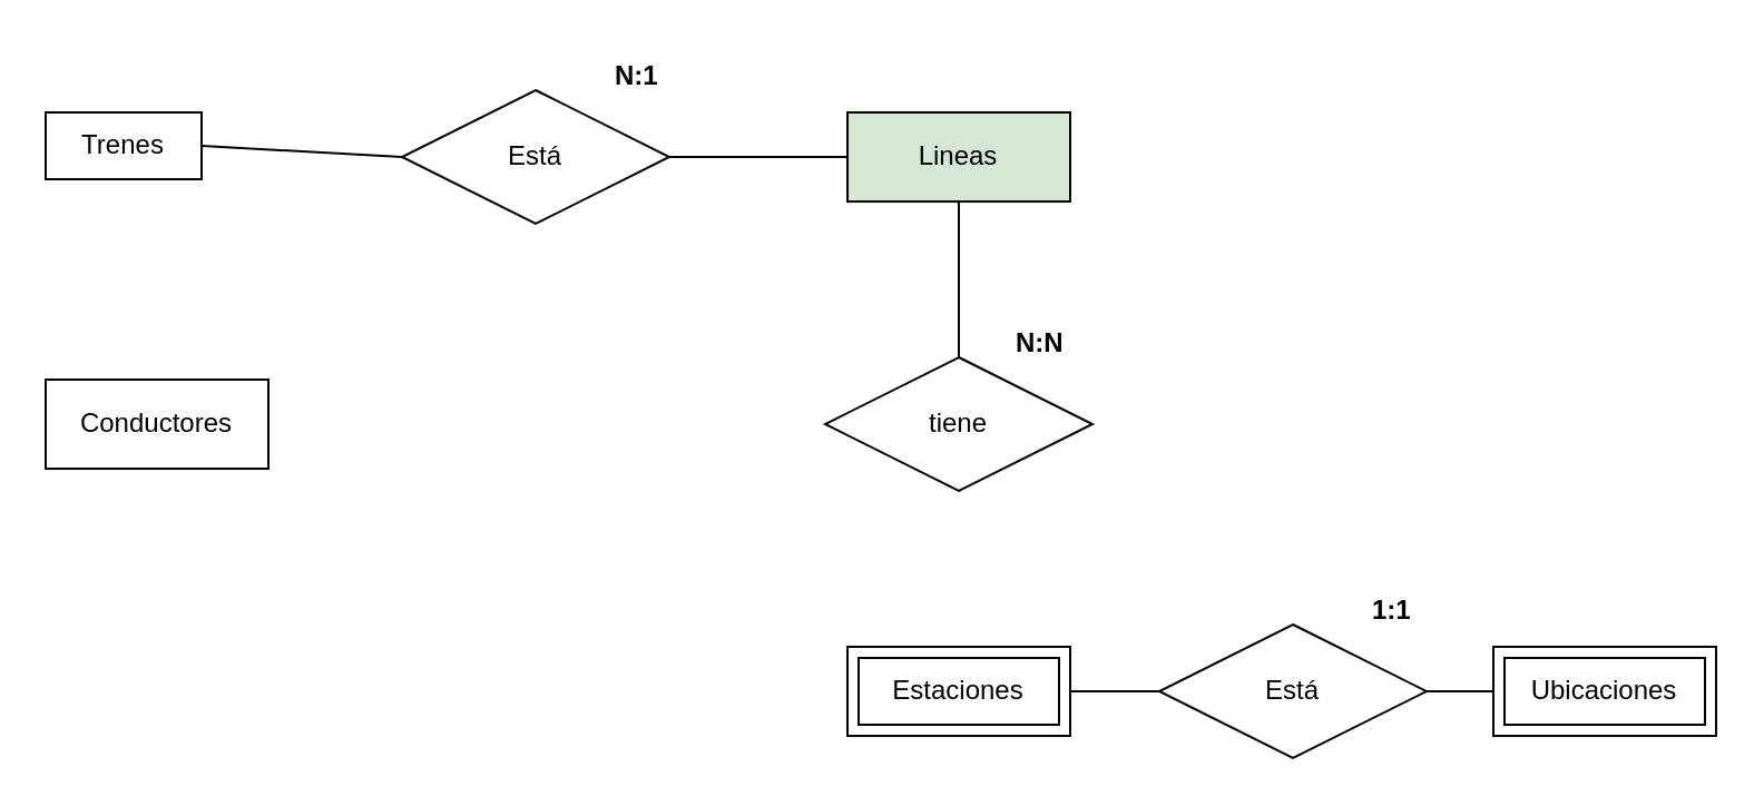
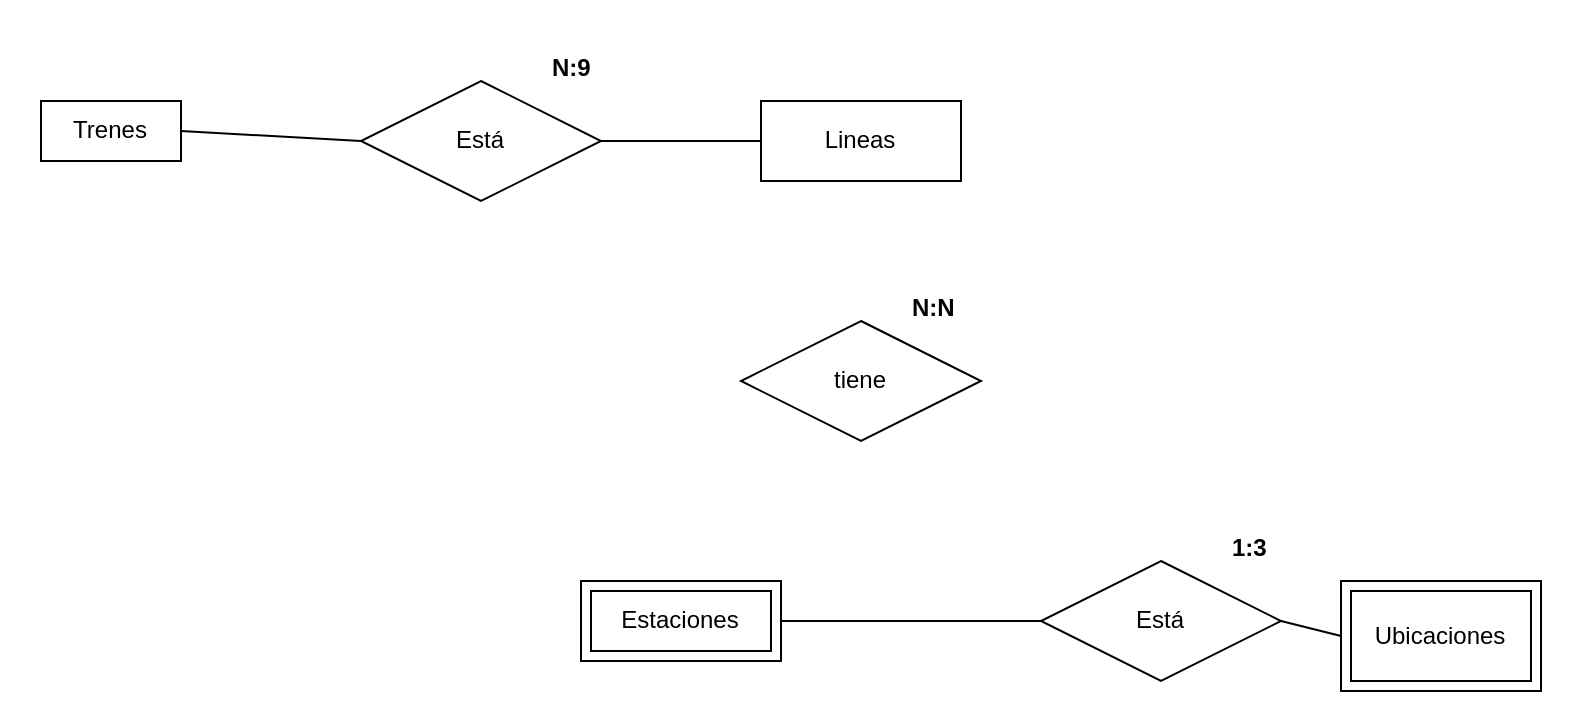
- <mxCell id="15" value="N:1" style="text;strokeColor=none;fillColor=none;spacingLeft=4;spacingRight=4;overflow=hidden;rotatable=0;points=[[0,0.5],[1,0.5]];portConstraint=eastwest;fontSize=12;fontStyle=1" vertex="1" parent="1"><mxGeometry x="270" y="20" width="40" height="30" as="geometry" /></mxCell>
+ <mxCell id="15" value="N:9" style="text;strokeColor=none;fillColor=none;spacingLeft=4;spacingRight=4;overflow=hidden;rotatable=0;points=[[0,0.5],[1,0.5]];portConstraint=eastwest;fontSize=12;fontStyle=1" vertex="1" parent="1"><mxGeometry x="270" y="20" width="40" height="30" as="geometry" /></mxCell>
- <mxCell id="2" value="Lineas" style="whiteSpace=wrap;html=1;align=center;fillColor=#d5e8d4;" vertex="1" parent="1"><mxGeometry x="380" y="50" width="100" height="40" as="geometry" /></mxCell>
+ <mxCell id="2" value="Lineas" style="whiteSpace=wrap;html=1;align=center;" vertex="1" parent="1"><mxGeometry x="380" y="50" width="100" height="40" as="geometry" /></mxCell>
- <mxCell id="8" value="" style="endArrow=none;html=1;rounded=0;entryX=0.5;entryY=1;entryDx=0;entryDy=0;exitX=0.5;exitY=0;exitDx=0;exitDy=0;" edge="1" parent="1" source="11" target="2"><mxGeometry relative="1" as="geometry"><mxPoint x="460" y="145" as="sourcePoint" /><mxPoint x="340" y="210" as="targetPoint" /><Array as="points" /></mxGeometry></mxCell>
- <mxCell id="9" value="Conductores" style="whiteSpace=wrap;html=1;align=center;" vertex="1" parent="1"><mxGeometry x="20" y="170" width="100" height="40" as="geometry" /></mxCell>
- <mxCell id="16" value="1:1" style="text;strokeColor=none;fillColor=none;spacingLeft=4;spacingRight=4;overflow=hidden;rotatable=0;points=[[0,0.5],[1,0.5]];portConstraint=eastwest;fontSize=12;fontStyle=1" vertex="1" parent="1"><mxGeometry x="610" y="260" width="40" height="30" as="geometry" /></mxCell>
+ <mxCell id="16" value="1:3" style="text;strokeColor=none;fillColor=none;spacingLeft=4;spacingRight=4;overflow=hidden;rotatable=0;points=[[0,0.5],[1,0.5]];portConstraint=eastwest;fontSize=12;fontStyle=1" vertex="1" parent="1"><mxGeometry x="610" y="260" width="40" height="30" as="geometry" /></mxCell>
- <mxCell id="4" value="Estaciones" style="shape=ext;margin=3;double=1;whiteSpace=wrap;html=1;align=center;" vertex="1" parent="1"><mxGeometry x="380" y="290" width="100" height="40" as="geometry" /></mxCell>
+ <mxCell id="4" value="Estaciones" style="shape=ext;margin=3;double=1;whiteSpace=wrap;html=1;align=center;" vertex="1" parent="1"><mxGeometry x="290" y="290" width="100" height="40" as="geometry" /></mxCell>
- <mxCell id="5" value="Ubicaciones" style="shape=ext;margin=3;double=1;whiteSpace=wrap;html=1;align=center;" vertex="1" parent="1"><mxGeometry x="670" y="290" width="100" height="40" as="geometry" /></mxCell>
+ <mxCell id="5" value="Ubicaciones" style="shape=ext;margin=3;double=1;whiteSpace=wrap;html=1;align=center;" vertex="1" parent="1"><mxGeometry x="670" y="290" width="100" height="55" as="geometry" /></mxCell>
